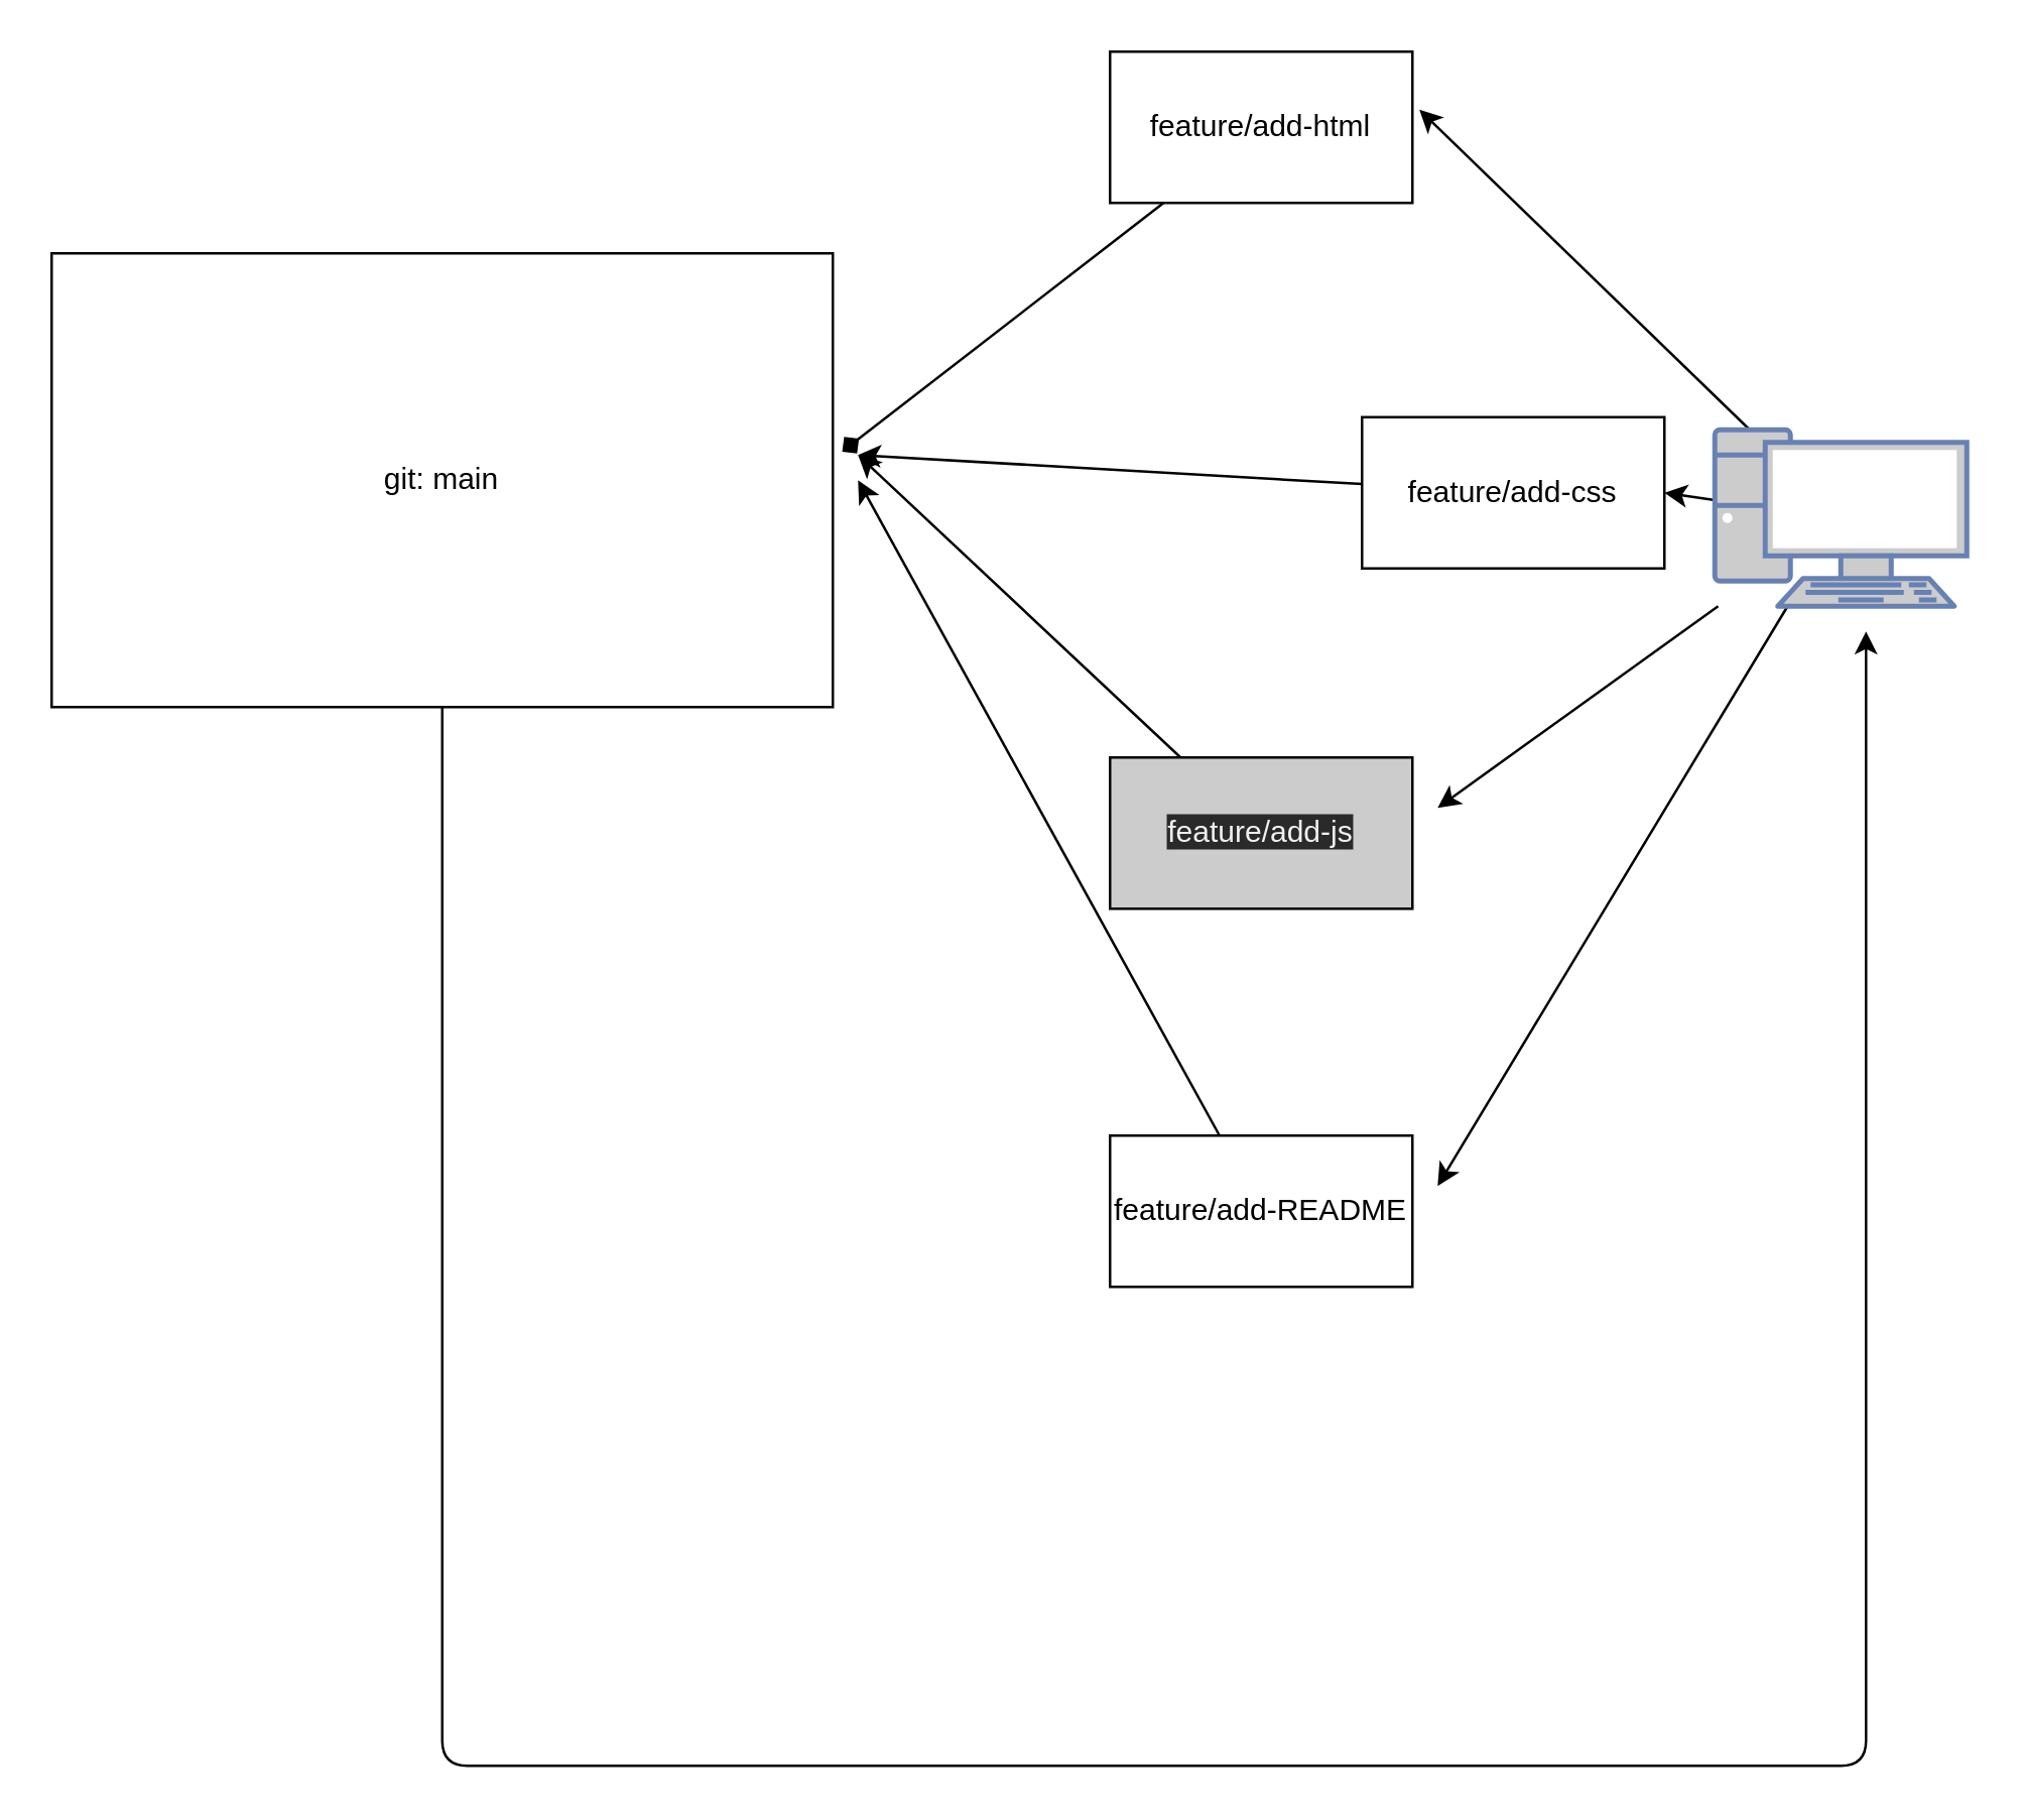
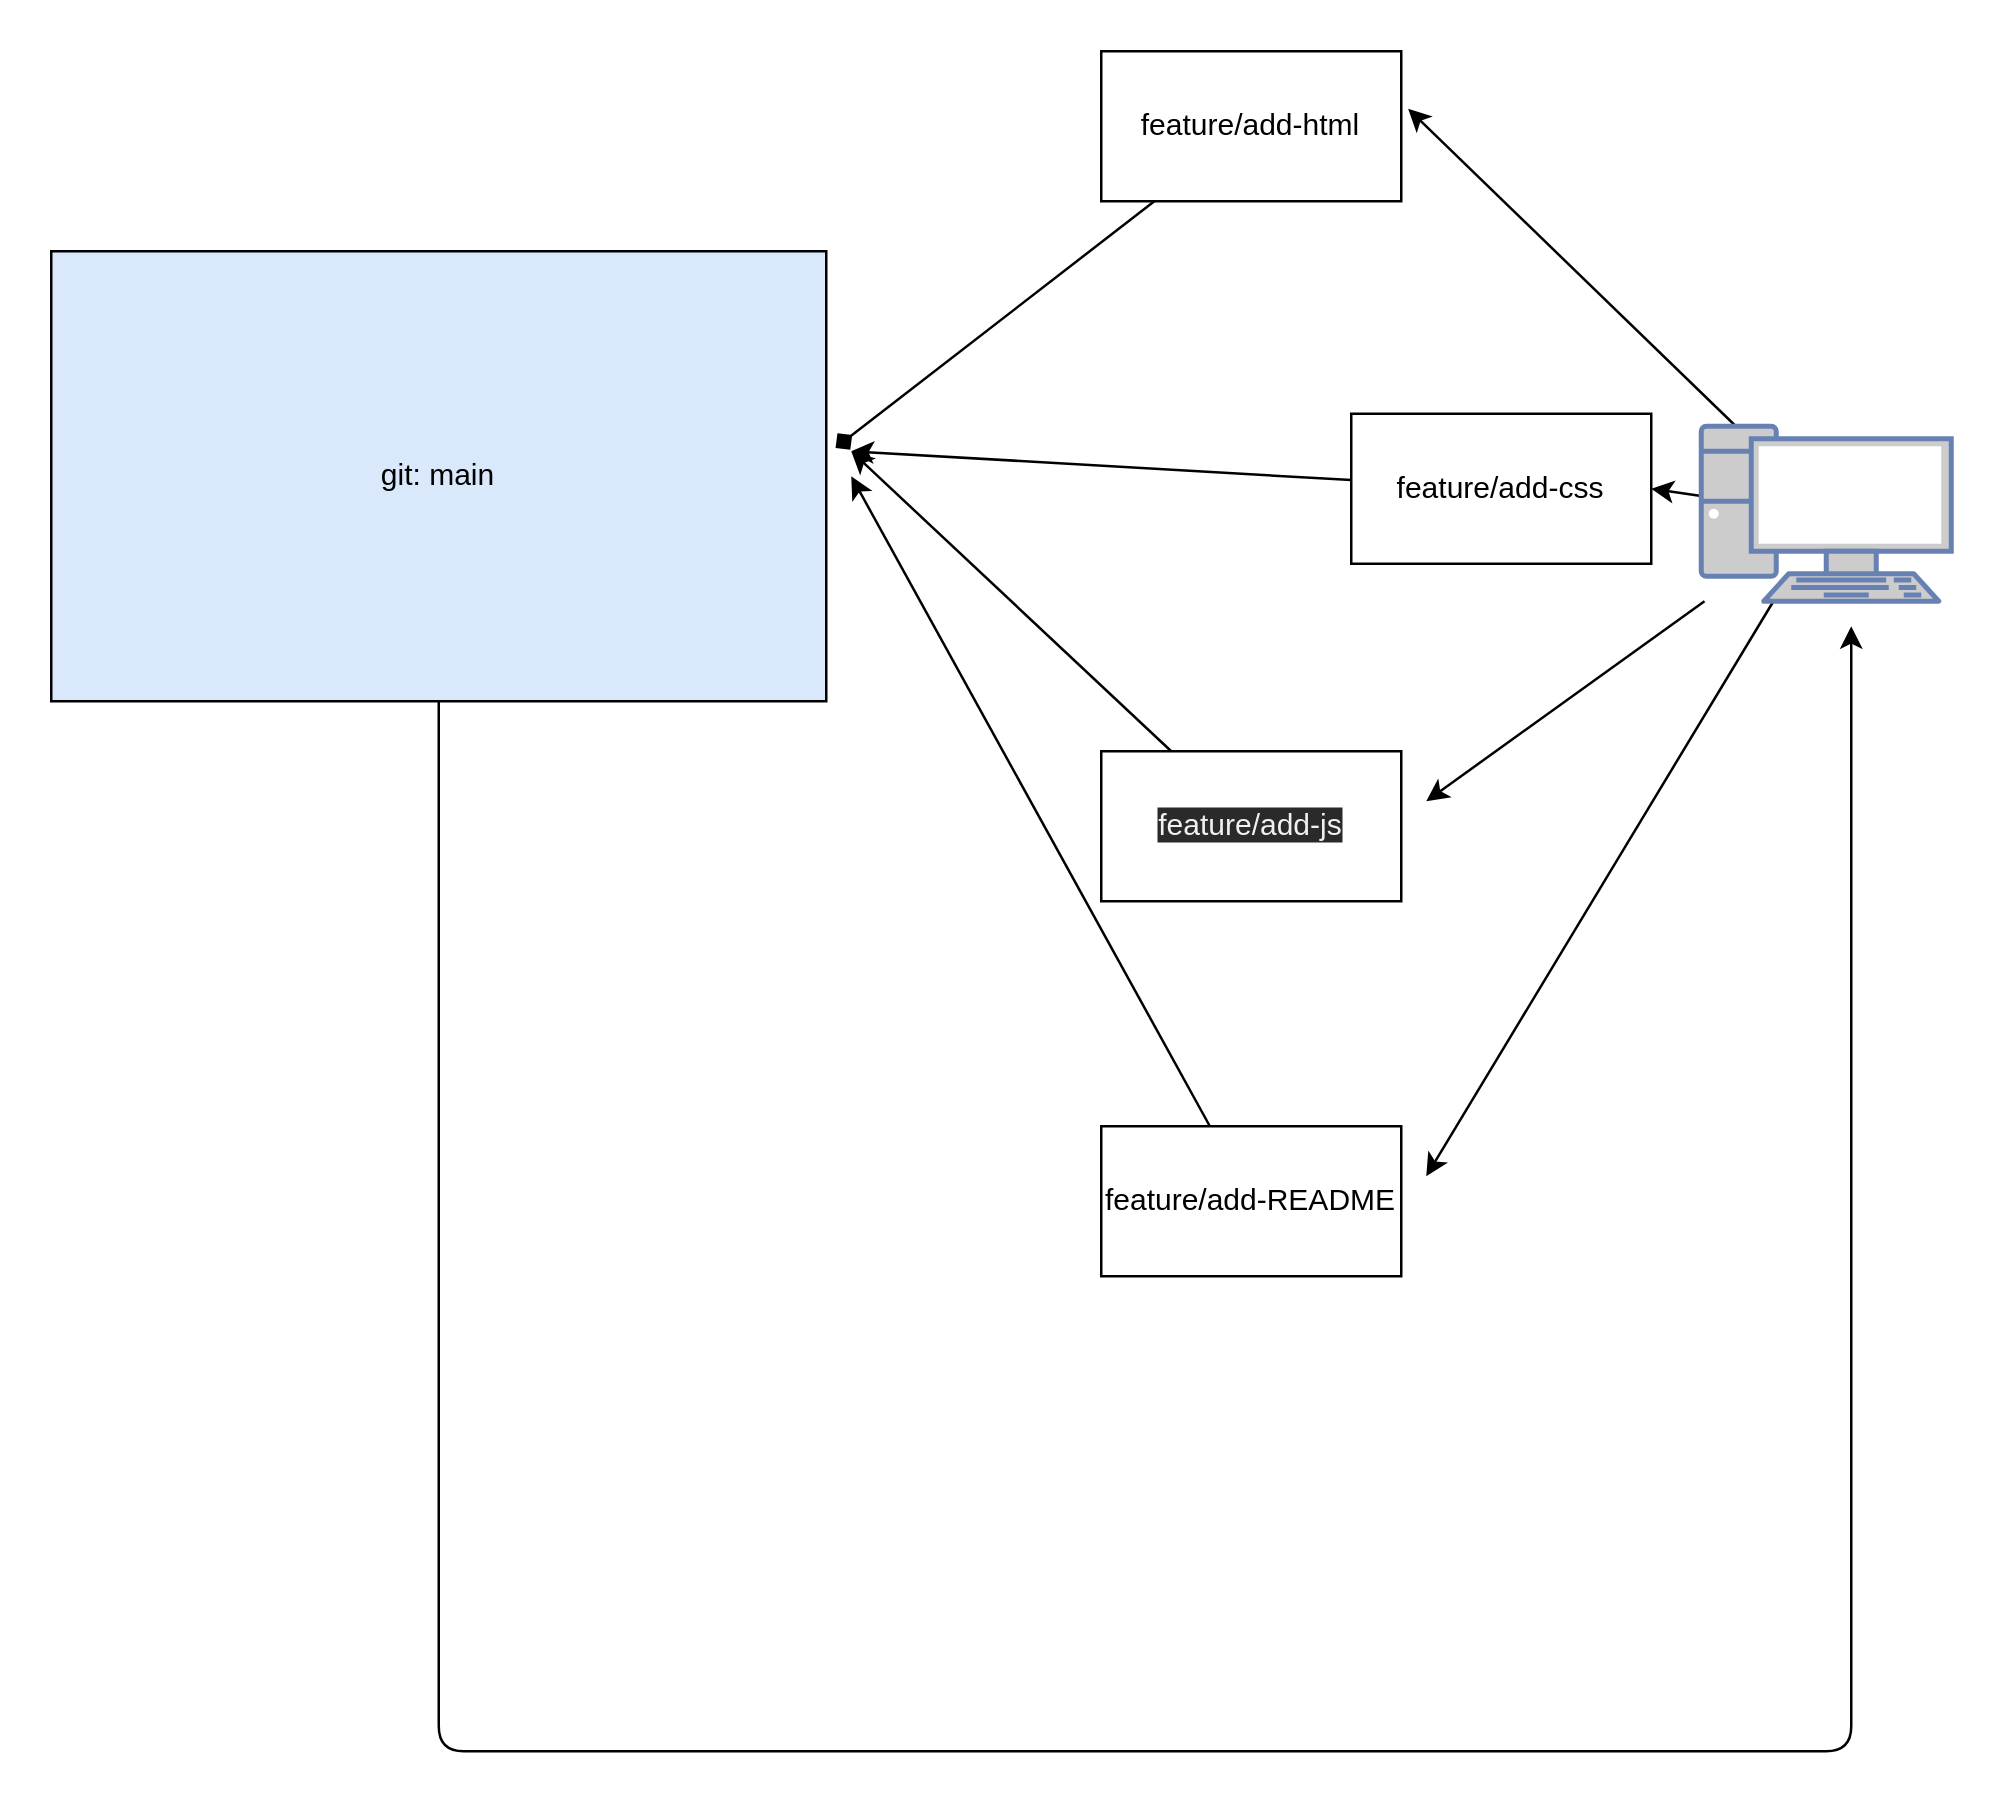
- <mxCell id="3" value="git: main" style="rounded=0;whiteSpace=wrap;html=1;" vertex="1" parent="1"><mxGeometry x="20" y="100" width="310" height="180" as="geometry" /></mxCell>
+ <mxCell id="3" value="git: main" style="rounded=0;whiteSpace=wrap;html=1;fillColor=#dae8fc;" vertex="1" parent="1"><mxGeometry x="20" y="100" width="310" height="180" as="geometry" /></mxCell>
- <mxCell id="9" value="&lt;span style=&quot;color: rgb(240 , 240 , 240) ; font-family: &amp;#34;helvetica&amp;#34; ; font-size: 12px ; font-style: normal ; font-weight: 400 ; letter-spacing: normal ; text-align: center ; text-indent: 0px ; text-transform: none ; word-spacing: 0px ; background-color: rgb(42 , 42 , 42) ; display: inline ; float: none&quot;&gt;feature/add-js&lt;/span&gt;" style="rounded=0;whiteSpace=wrap;html=1;fillColor=#cccccc;" vertex="1" parent="1"><mxGeometry x="440" y="300" width="120" height="60" as="geometry" /></mxCell>
+ <mxCell id="9" value="&lt;span style=&quot;color: rgb(240 , 240 , 240) ; font-family: &amp;#34;helvetica&amp;#34; ; font-size: 12px ; font-style: normal ; font-weight: 400 ; letter-spacing: normal ; text-align: center ; text-indent: 0px ; text-transform: none ; word-spacing: 0px ; background-color: rgb(42 , 42 , 42) ; display: inline ; float: none&quot;&gt;feature/add-js&lt;/span&gt;" style="rounded=0;whiteSpace=wrap;html=1;" vertex="1" parent="1"><mxGeometry x="440" y="300" width="120" height="60" as="geometry" /></mxCell>
